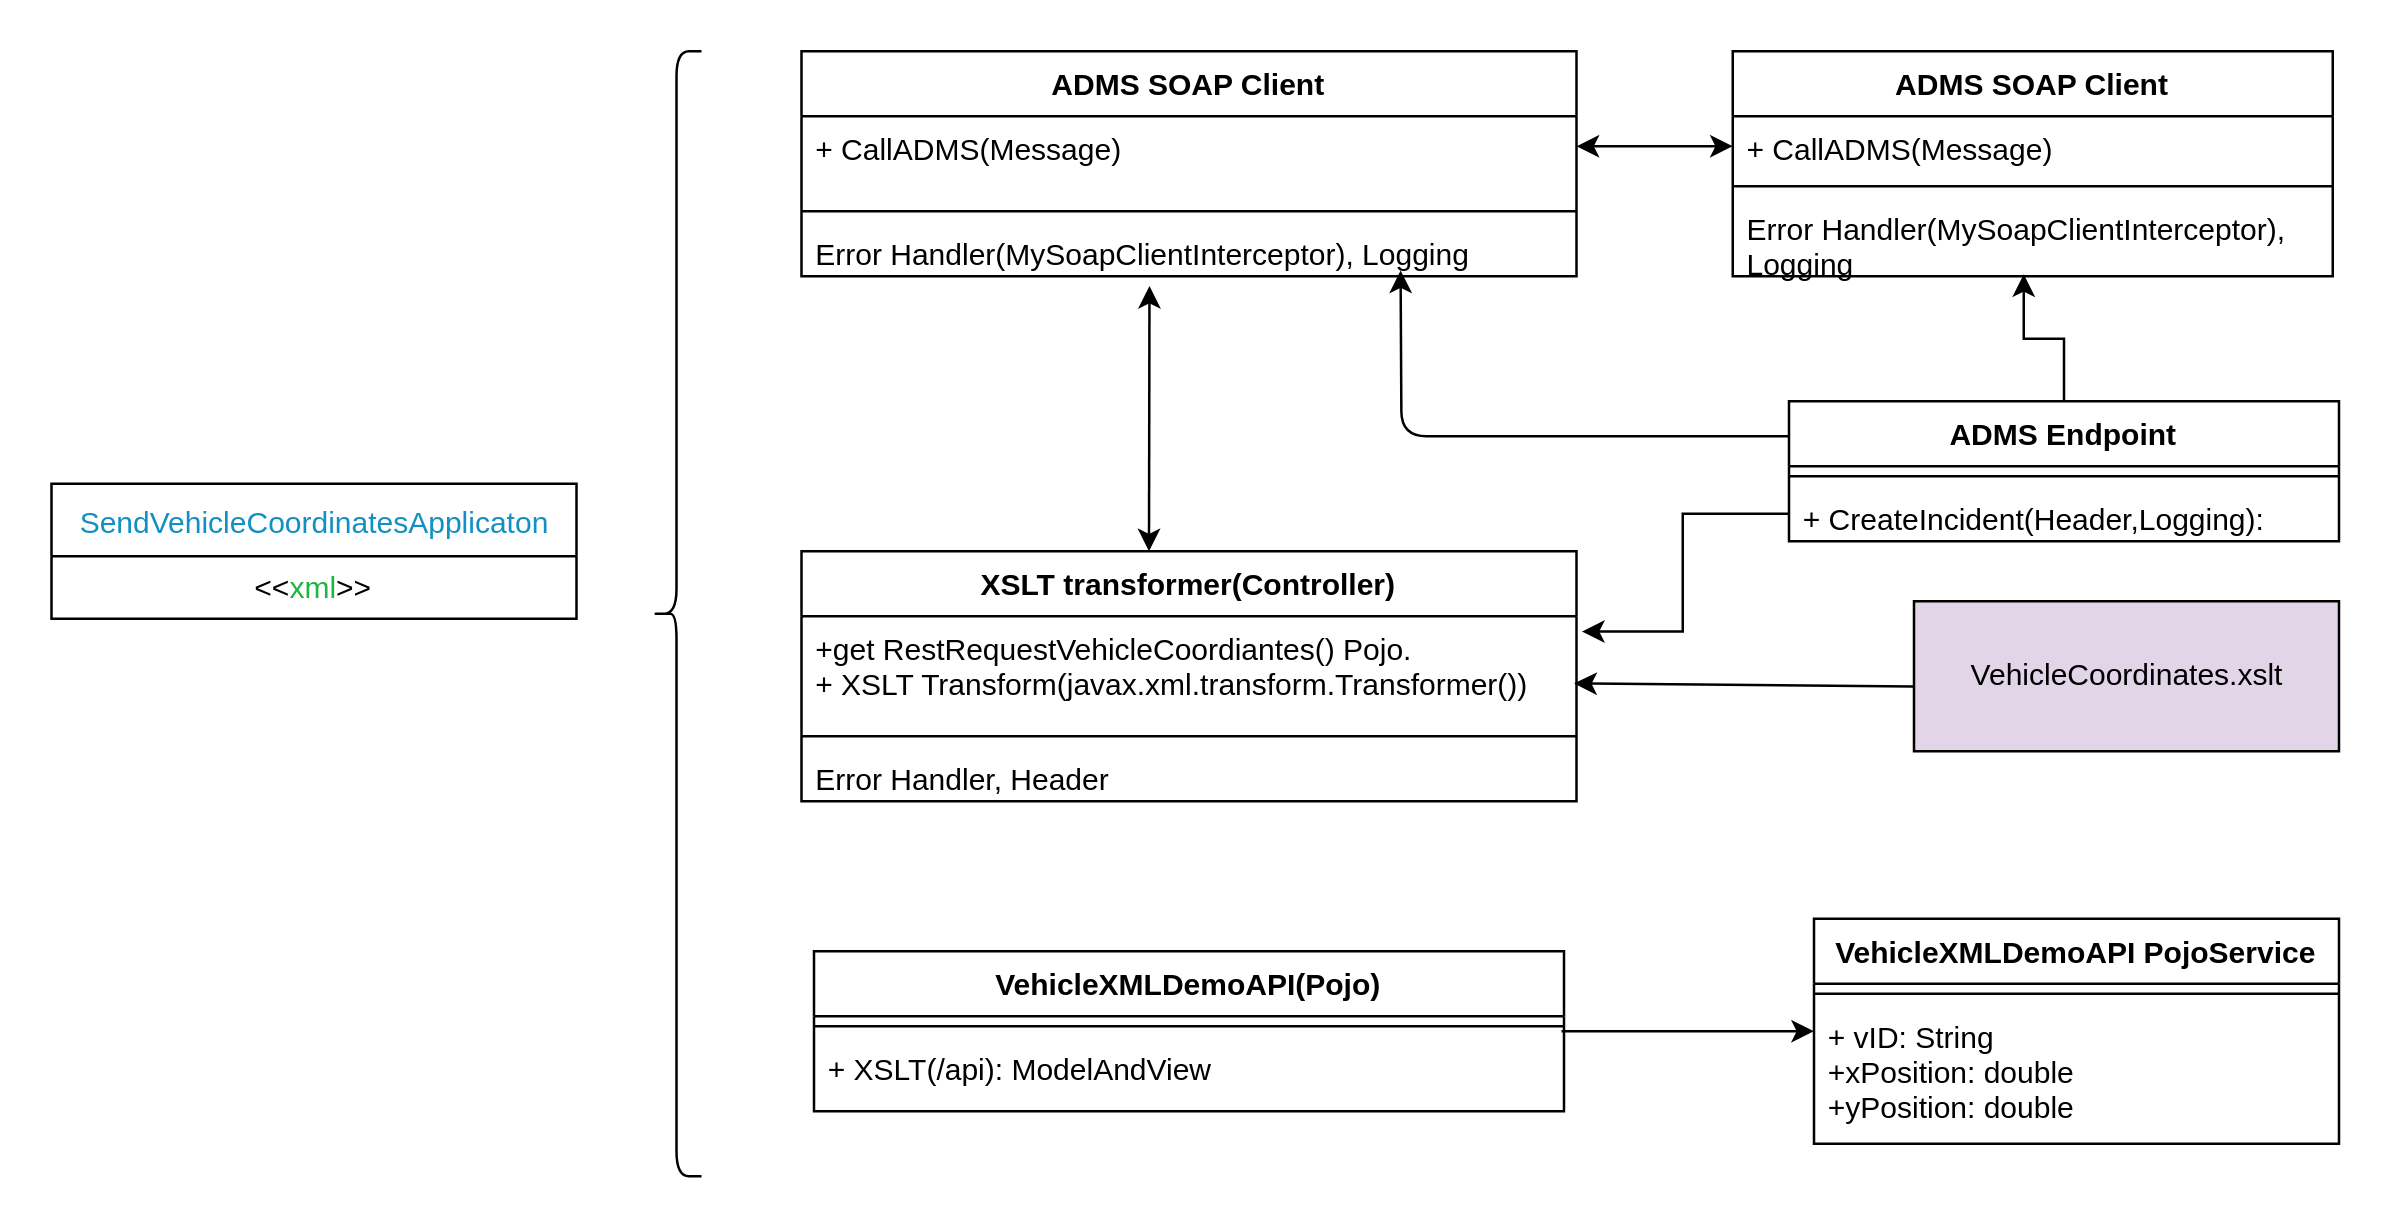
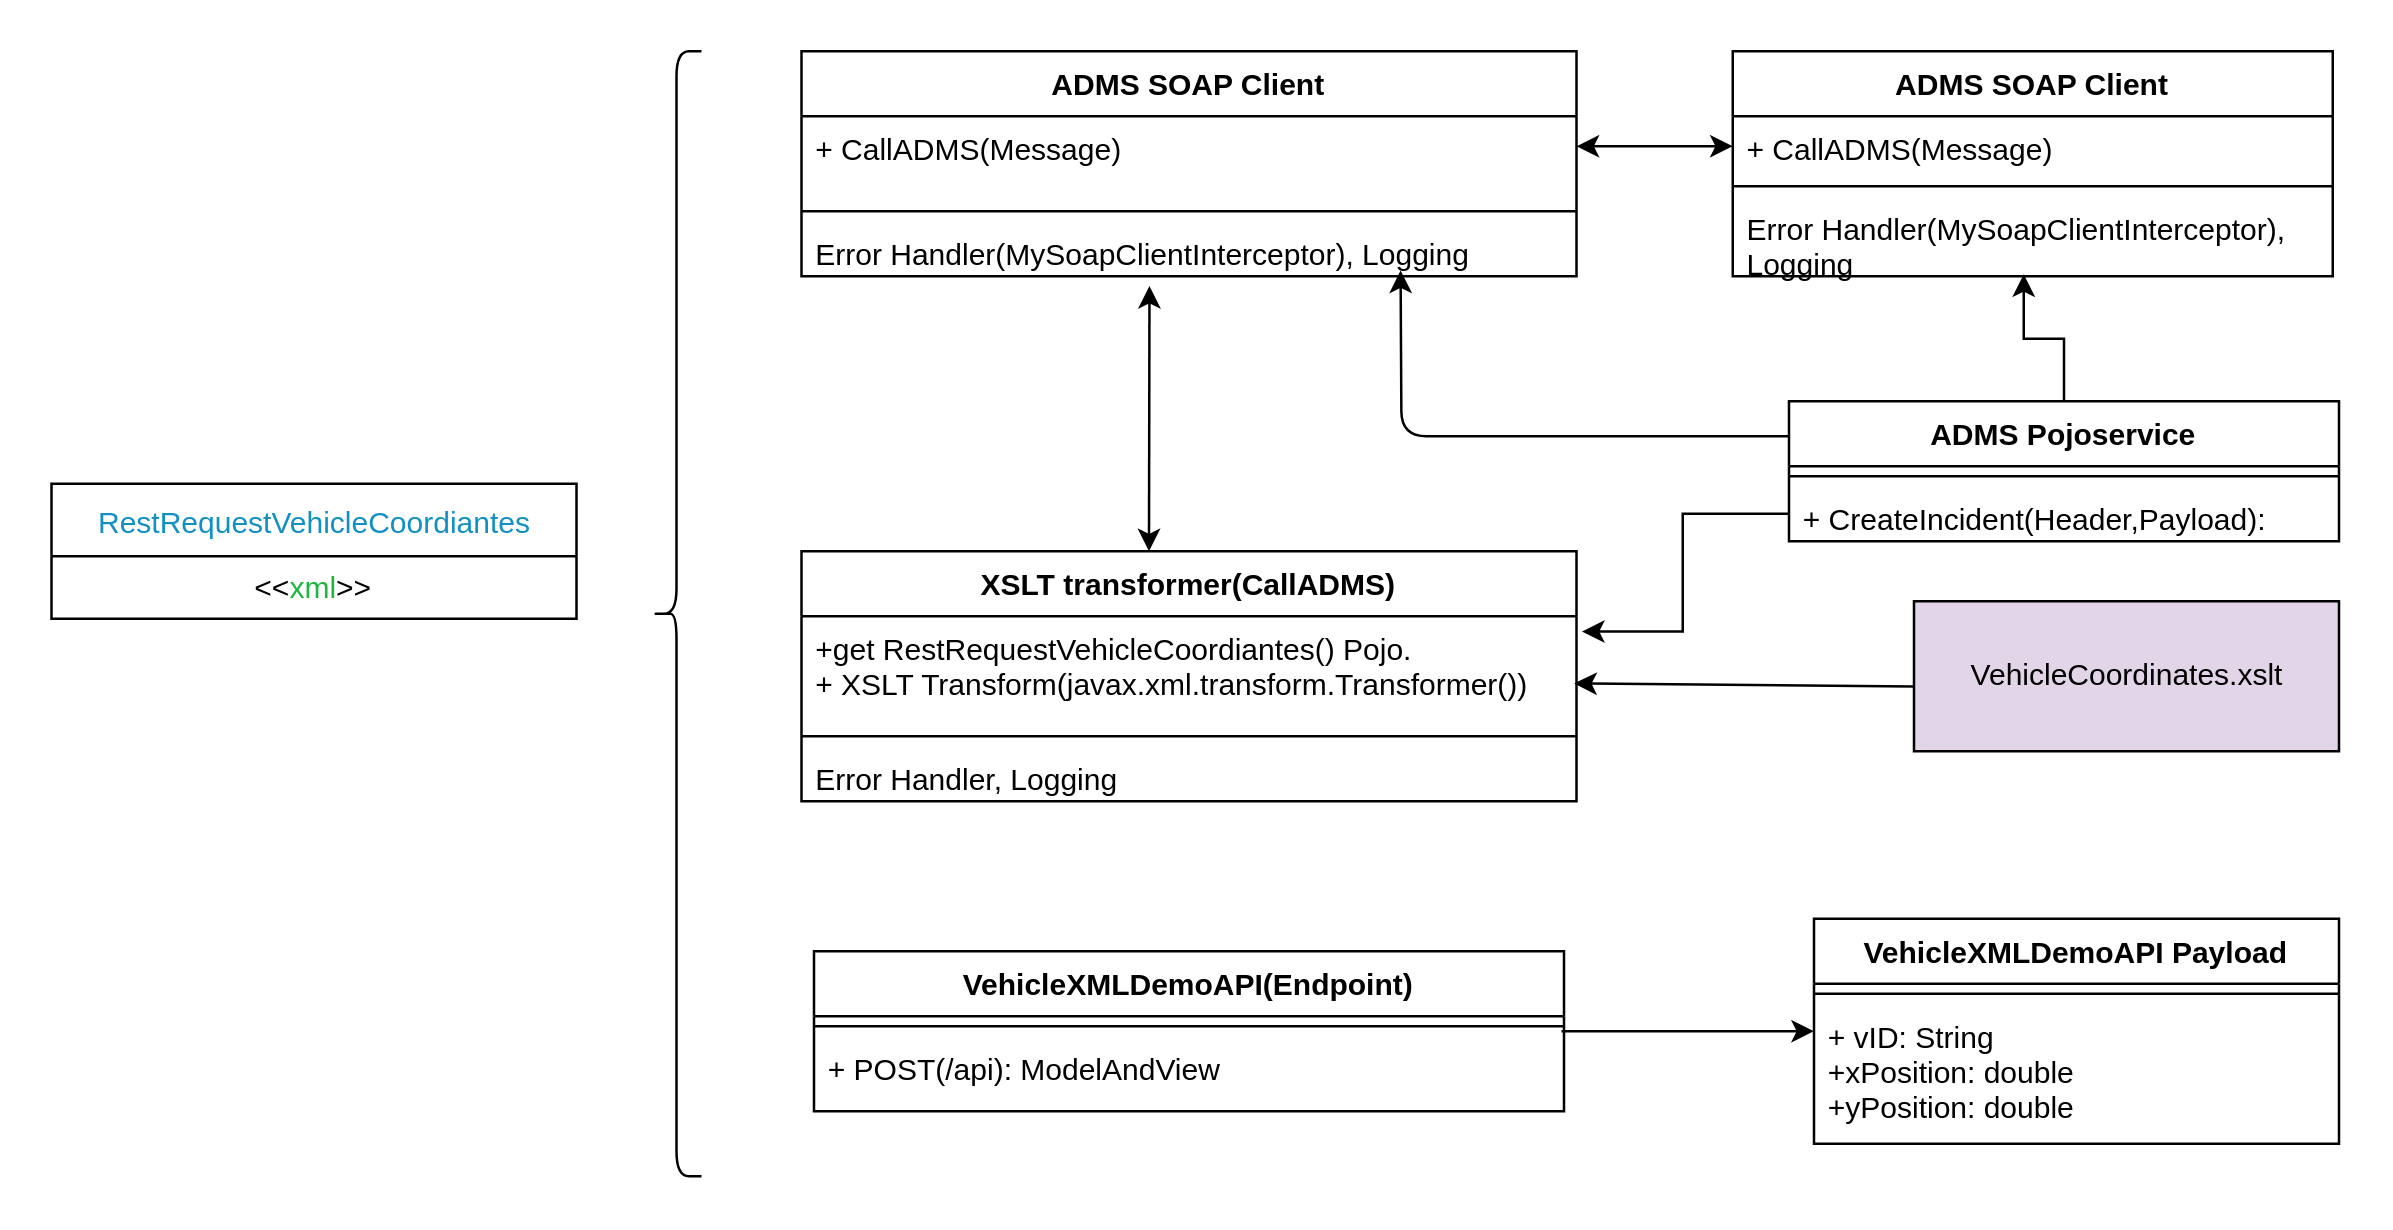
- <mxCell id="21" value="ADMS Endpoint" style="swimlane;fontStyle=1;align=center;verticalAlign=top;childLayout=stackLayout;horizontal=1;startSize=26;horizontalStack=0;resizeParent=1;resizeParentMax=0;resizeLast=0;collapsible=1;marginBottom=0;" vertex="1" parent="1"><mxGeometry x="715" y="160" width="220" height="56" as="geometry" /></mxCell>
+ <mxCell id="21" value="ADMS Pojoservice" style="swimlane;fontStyle=1;align=center;verticalAlign=top;childLayout=stackLayout;horizontal=1;startSize=26;horizontalStack=0;resizeParent=1;resizeParentMax=0;resizeLast=0;collapsible=1;marginBottom=0;" vertex="1" parent="1"><mxGeometry x="715" y="160" width="220" height="56" as="geometry" /></mxCell>
- <mxCell id="23" value="+ CreateIncident(Header,Logging):" style="text;strokeColor=none;fillColor=none;align=left;verticalAlign=top;spacingLeft=4;spacingRight=4;overflow=hidden;rotatable=0;points=[[0,0.5],[1,0.5]];portConstraint=eastwest;" vertex="1" parent="21"><mxGeometry y="34" width="220" height="22" as="geometry" /></mxCell>
+ <mxCell id="23" value="+ CreateIncident(Header,Payload):" style="text;strokeColor=none;fillColor=none;align=left;verticalAlign=top;spacingLeft=4;spacingRight=4;overflow=hidden;rotatable=0;points=[[0,0.5],[1,0.5]];portConstraint=eastwest;" vertex="1" parent="21"><mxGeometry y="34" width="220" height="22" as="geometry" /></mxCell>
- <mxCell id="2" value="&lt;p class=&quot;p1&quot; style=&quot;margin: 0px ; font-weight: 400 ; font-stretch: normal ; line-height: normal ; color: rgb(18 , 144 , 195)&quot;&gt;SendVehicleCoordinatesApplicaton&lt;/p&gt;" style="swimlane;fontStyle=1;align=center;verticalAlign=middle;childLayout=stackLayout;horizontal=1;startSize=29;horizontalStack=0;resizeParent=1;resizeParentMax=0;resizeLast=0;collapsible=0;marginBottom=0;html=1;" vertex="1" parent="1"><mxGeometry x="20" y="193" width="210" height="54" as="geometry" /></mxCell>
+ <mxCell id="2" value="&lt;p class=&quot;p1&quot; style=&quot;margin: 0px ; font-weight: 400 ; font-stretch: normal ; line-height: normal ; color: rgb(18 , 144 , 195)&quot;&gt;RestRequestVehicleCoordiantes&lt;/p&gt;" style="swimlane;fontStyle=1;align=center;verticalAlign=middle;childLayout=stackLayout;horizontal=1;startSize=29;horizontalStack=0;resizeParent=1;resizeParentMax=0;resizeLast=0;collapsible=0;marginBottom=0;html=1;" vertex="1" parent="1"><mxGeometry x="20" y="193" width="210" height="54" as="geometry" /></mxCell>
- <mxCell id="12" value="XSLT transformer(Controller)" style="swimlane;fontStyle=1;align=center;verticalAlign=top;childLayout=stackLayout;horizontal=1;startSize=26;horizontalStack=0;resizeParent=1;resizeParentMax=0;resizeLast=0;collapsible=1;marginBottom=0;" vertex="1" parent="1"><mxGeometry x="320" y="220" width="310" height="100" as="geometry" /></mxCell>
+ <mxCell id="12" value="XSLT transformer(CallADMS)" style="swimlane;fontStyle=1;align=center;verticalAlign=top;childLayout=stackLayout;horizontal=1;startSize=26;horizontalStack=0;resizeParent=1;resizeParentMax=0;resizeLast=0;collapsible=1;marginBottom=0;" vertex="1" parent="1"><mxGeometry x="320" y="220" width="310" height="100" as="geometry" /></mxCell>
- <mxCell id="15" value="Error Handler, Header" style="text;strokeColor=none;fillColor=none;align=left;verticalAlign=top;spacingLeft=4;spacingRight=4;overflow=hidden;rotatable=0;points=[[0,0.5],[1,0.5]];portConstraint=eastwest;" vertex="1" parent="12"><mxGeometry y="78" width="310" height="22" as="geometry" /></mxCell>
+ <mxCell id="15" value="Error Handler, Logging" style="text;strokeColor=none;fillColor=none;align=left;verticalAlign=top;spacingLeft=4;spacingRight=4;overflow=hidden;rotatable=0;points=[[0,0.5],[1,0.5]];portConstraint=eastwest;" vertex="1" parent="12"><mxGeometry y="78" width="310" height="22" as="geometry" /></mxCell>
- <mxCell id="7" value="VehicleXMLDemoAPI PojoService" style="swimlane;fontStyle=1;align=center;verticalAlign=top;childLayout=stackLayout;horizontal=1;startSize=26;horizontalStack=0;resizeParent=1;resizeParentMax=0;resizeLast=0;collapsible=1;marginBottom=0;" vertex="1" parent="1"><mxGeometry x="725" y="367" width="210" height="90" as="geometry" /></mxCell>
+ <mxCell id="7" value="VehicleXMLDemoAPI Payload" style="swimlane;fontStyle=1;align=center;verticalAlign=top;childLayout=stackLayout;horizontal=1;startSize=26;horizontalStack=0;resizeParent=1;resizeParentMax=0;resizeLast=0;collapsible=1;marginBottom=0;" vertex="1" parent="1"><mxGeometry x="725" y="367" width="210" height="90" as="geometry" /></mxCell>
- <mxCell id="4" value="VehicleXMLDemoAPI(Pojo)" style="swimlane;fontStyle=1;align=center;verticalAlign=top;childLayout=stackLayout;horizontal=1;startSize=26;horizontalStack=0;resizeParent=1;resizeParentMax=0;resizeLast=0;collapsible=1;marginBottom=0;" vertex="1" parent="1"><mxGeometry x="325" y="380" width="300" height="64" as="geometry" /></mxCell>
+ <mxCell id="4" value="VehicleXMLDemoAPI(Endpoint)" style="swimlane;fontStyle=1;align=center;verticalAlign=top;childLayout=stackLayout;horizontal=1;startSize=26;horizontalStack=0;resizeParent=1;resizeParentMax=0;resizeLast=0;collapsible=1;marginBottom=0;" vertex="1" parent="1"><mxGeometry x="325" y="380" width="300" height="64" as="geometry" /></mxCell>
- <mxCell id="6" value="+ XSLT(/api): ModelAndView" style="text;strokeColor=none;fillColor=none;align=left;verticalAlign=top;spacingLeft=4;spacingRight=4;overflow=hidden;rotatable=0;points=[[0,0.5],[1,0.5]];portConstraint=eastwest;" vertex="1" parent="4"><mxGeometry y="34" width="300" height="30" as="geometry" /></mxCell>
+ <mxCell id="6" value="+ POST(/api): ModelAndView" style="text;strokeColor=none;fillColor=none;align=left;verticalAlign=top;spacingLeft=4;spacingRight=4;overflow=hidden;rotatable=0;points=[[0,0.5],[1,0.5]];portConstraint=eastwest;" vertex="1" parent="4"><mxGeometry y="34" width="300" height="30" as="geometry" /></mxCell>
